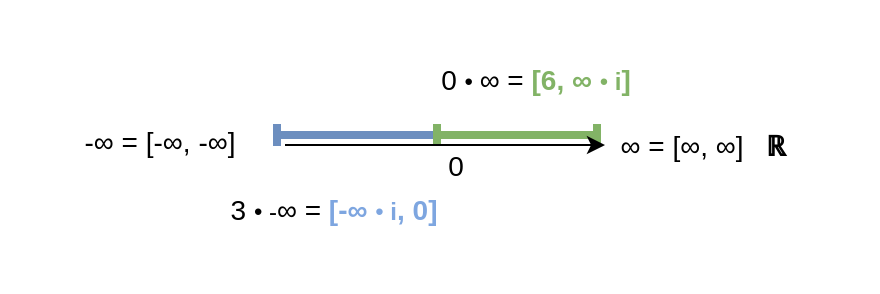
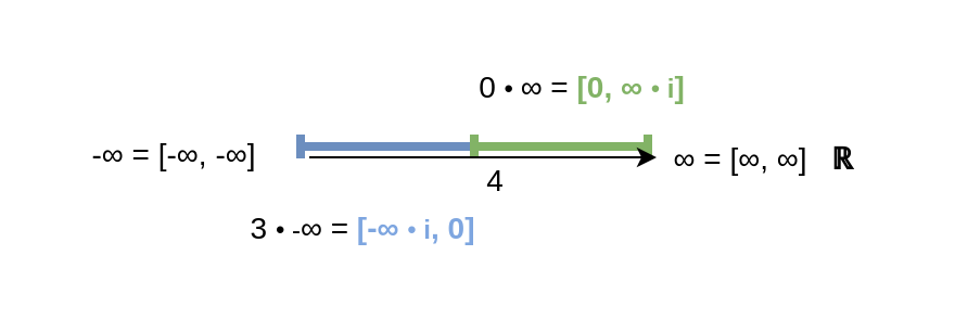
- <mxCell id="8" value="&lt;font style=&quot;font-size: 14px;&quot;&gt;0&amp;nbsp;&lt;span style=&quot;font-size: 12px; background-color: initial;&quot;&gt;•&amp;nbsp;&lt;/span&gt;∞ =&amp;nbsp;&lt;/font&gt;&lt;font color=&quot;#82b366&quot;&gt;&lt;b style=&quot;font-size: 14px;&quot;&gt;[6,&amp;nbsp;∞&amp;nbsp;&lt;/b&gt;•&amp;nbsp;&lt;b style=&quot;&quot;&gt;i&lt;/b&gt;&lt;b style=&quot;font-size: 14px;&quot;&gt;]&lt;/b&gt;&lt;/font&gt;" style="text;html=1;align=center;verticalAlign=middle;whiteSpace=wrap;rounded=0;" parent="1" vertex="1"><mxGeometry x="188" y="20" width="160" height="40" as="geometry" /></mxCell>
+ <mxCell id="8" value="&lt;font style=&quot;font-size: 14px;&quot;&gt;0&amp;nbsp;&lt;span style=&quot;font-size: 12px; background-color: initial;&quot;&gt;•&amp;nbsp;&lt;/span&gt;∞ =&amp;nbsp;&lt;/font&gt;&lt;font color=&quot;#82b366&quot;&gt;&lt;b style=&quot;font-size: 14px;&quot;&gt;[0,&amp;nbsp;∞&amp;nbsp;&lt;/b&gt;•&amp;nbsp;&lt;b style=&quot;&quot;&gt;i&lt;/b&gt;&lt;b style=&quot;font-size: 14px;&quot;&gt;]&lt;/b&gt;&lt;/font&gt;" style="text;html=1;align=center;verticalAlign=middle;whiteSpace=wrap;rounded=0;" parent="1" vertex="1"><mxGeometry x="188" y="20" width="160" height="40" as="geometry" /></mxCell>
- <mxCell id="7" value="&lt;font style=&quot;font-size: 14px;&quot;&gt;0&lt;/font&gt;" style="text;html=1;align=center;verticalAlign=middle;whiteSpace=wrap;rounded=0;" parent="1" vertex="1"><mxGeometry x="198" y="63" width="60" height="39" as="geometry" /></mxCell>
+ <mxCell id="7" value="&lt;font style=&quot;font-size: 14px;&quot;&gt;4&lt;/font&gt;" style="text;html=1;align=center;verticalAlign=middle;whiteSpace=wrap;rounded=0;" parent="1" vertex="1"><mxGeometry x="198" y="63" width="60" height="39" as="geometry" /></mxCell>
